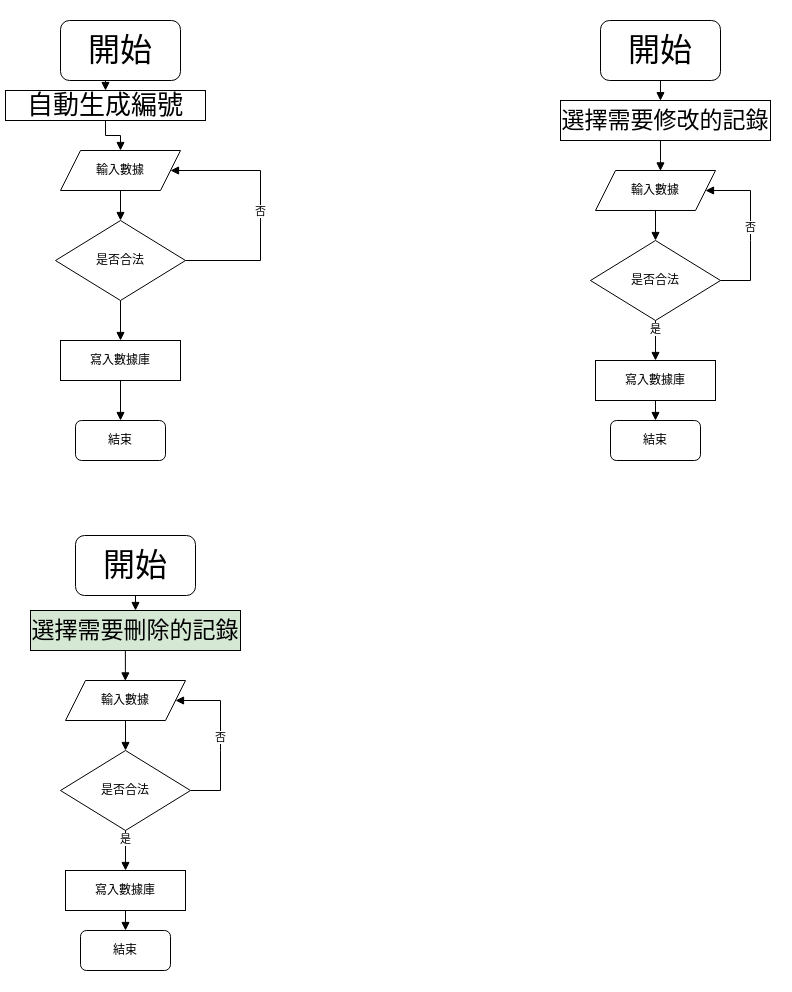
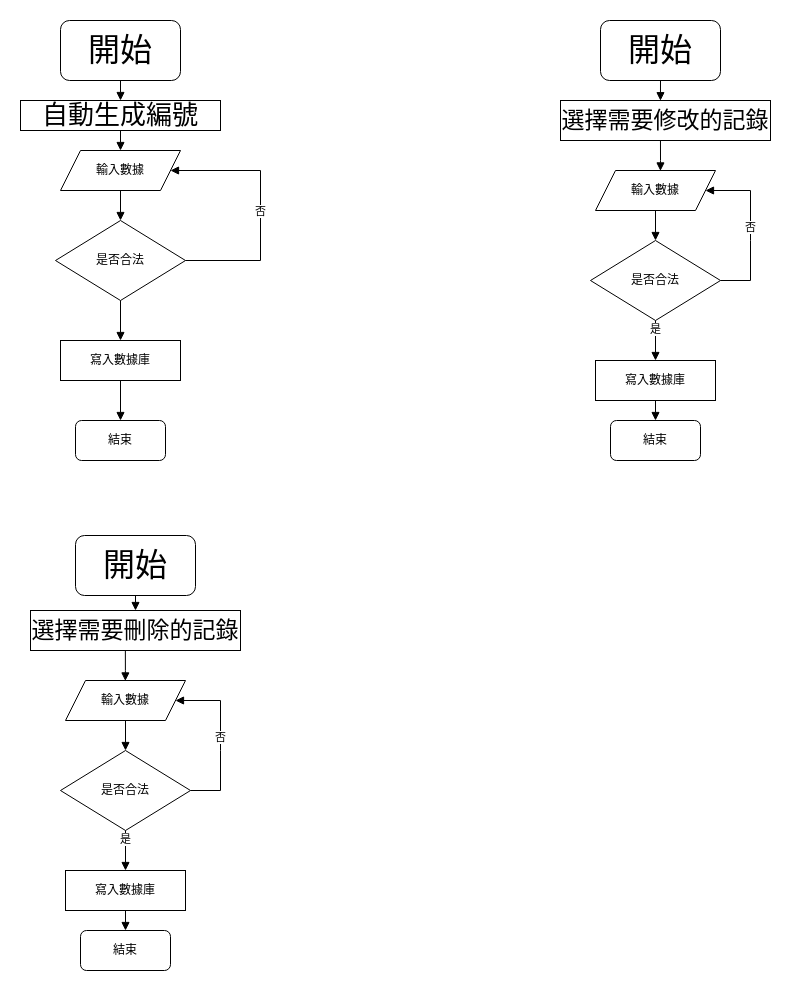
- <mxCell id="3" value="&lt;font style=&quot;font-size: 26px;&quot;&gt;自動生成編號&lt;/font&gt;" style="html=1;whiteSpace=wrap;" vertex="1" parent="1"><mxGeometry x="5" y="90" width="200" height="30" as="geometry" /></mxCell>
+ <mxCell id="3" value="&lt;font style=&quot;font-size: 26px;&quot;&gt;自動生成編號&lt;/font&gt;" style="html=1;whiteSpace=wrap;" vertex="1" parent="1"><mxGeometry x="20" y="100" width="200" height="30" as="geometry" /></mxCell>
- <mxCell id="27" value="&lt;font style=&quot;font-size: 23px;&quot;&gt;選擇需要刪除的記錄&lt;/font&gt;" style="html=1;whiteSpace=wrap;fillColor=#d5e8d4;" vertex="1" parent="1"><mxGeometry x="30" y="610" width="210" height="40" as="geometry" /></mxCell>
+ <mxCell id="27" value="&lt;font style=&quot;font-size: 23px;&quot;&gt;選擇需要刪除的記錄&lt;/font&gt;" style="html=1;whiteSpace=wrap;" vertex="1" parent="1"><mxGeometry x="30" y="610" width="210" height="40" as="geometry" /></mxCell>
